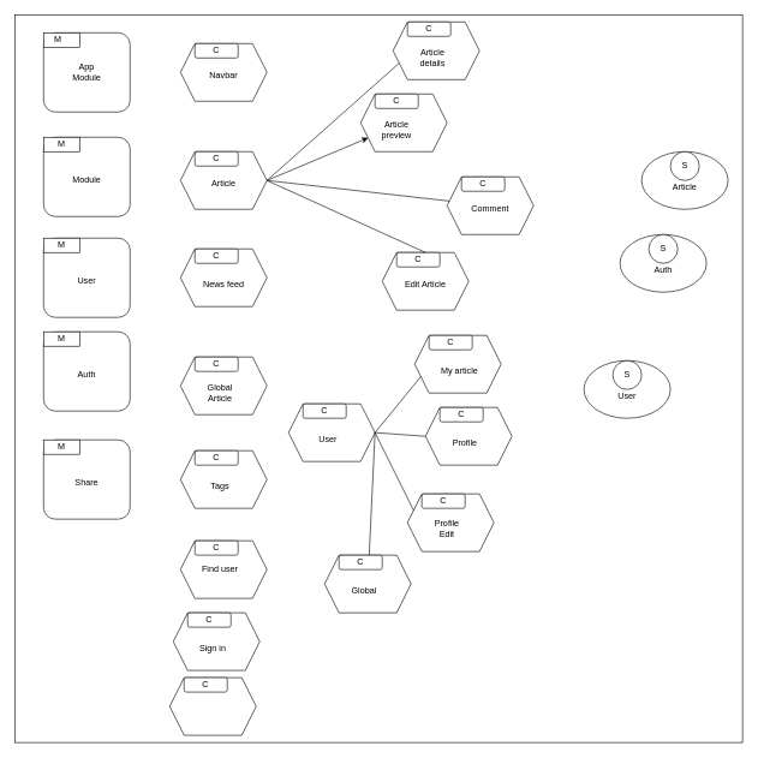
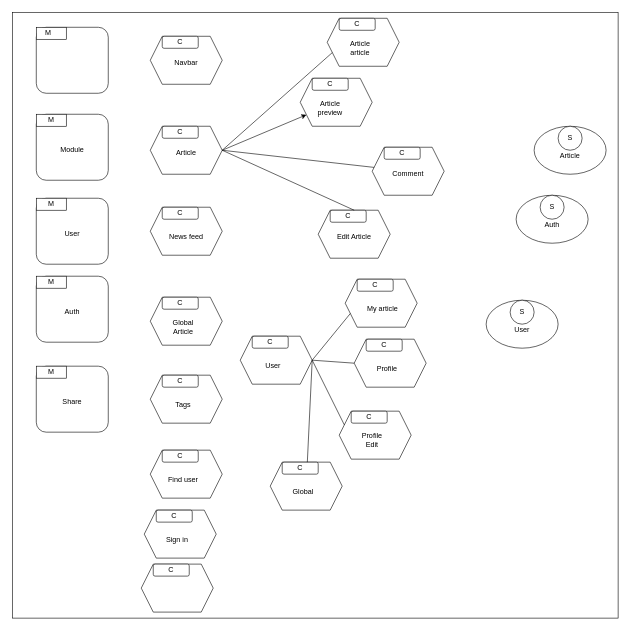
- <mxCell id="59" value="Article details" style="text;html=1;strokeColor=none;fillColor=none;align=center;verticalAlign=middle;whiteSpace=wrap;rounded=0;" parent="1" vertex="1"><mxGeometry x="565" y="65" width="70" height="30" as="geometry" /></mxCell>
+ <mxCell id="59" value="Article article" style="text;html=1;strokeColor=none;fillColor=none;align=center;verticalAlign=middle;whiteSpace=wrap;rounded=0;" parent="1" vertex="1"><mxGeometry x="565" y="65" width="70" height="30" as="geometry" /></mxCell>
- <mxCell id="10" value="App Module" style="text;html=1;strokeColor=none;fillColor=none;align=center;verticalAlign=middle;whiteSpace=wrap;rounded=0;" parent="1" vertex="1"><mxGeometry x="90" y="85" width="60" height="30" as="geometry" /></mxCell>
- <mxCell id="66" value="Find user" style="text;html=1;strokeColor=none;fillColor=none;align=center;verticalAlign=middle;whiteSpace=wrap;rounded=0;" parent="1" vertex="1"><mxGeometry x="275" y="780" width="60" height="20" as="geometry" /></mxCell>
+ <mxCell id="66" value="Find user" style="text;html=1;strokeColor=none;fillColor=none;align=center;verticalAlign=middle;whiteSpace=wrap;rounded=0;" parent="1" vertex="1"><mxGeometry x="275" y="790" width="60" height="20" as="geometry" /></mxCell>
